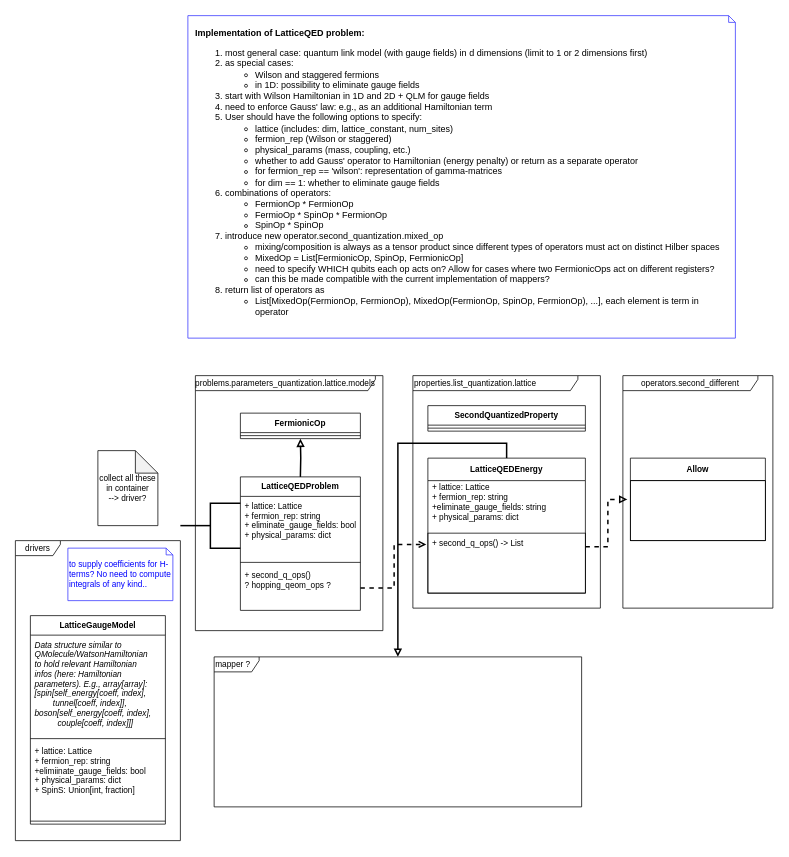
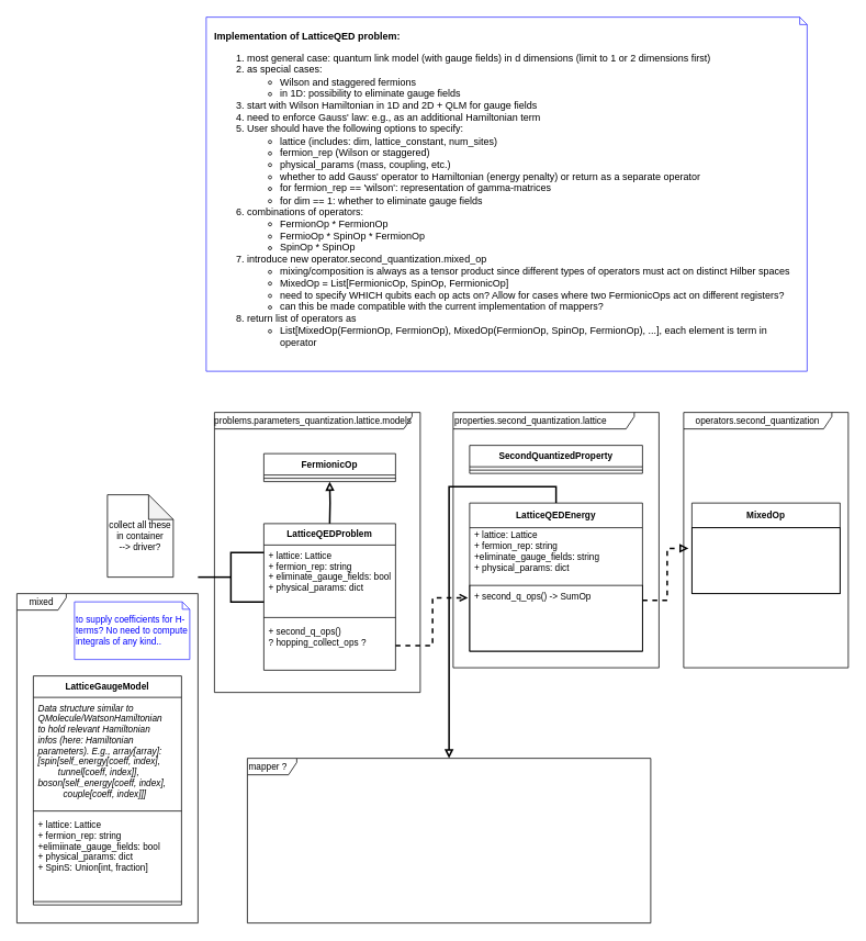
- <mxCell id="2" value="&lt;font style=&quot;font-size: 11px&quot;&gt;properties&lt;/font&gt;.list_quantization.lattice" style="shape=umlFrame;whiteSpace=wrap;html=1;fontSize=11;align=left;width=220;height=20;" parent="1" vertex="1"><mxGeometry x="550" y="500" width="250" height="310" as="geometry" /></mxCell>
+ <mxCell id="2" value="&lt;font style=&quot;font-size: 11px&quot;&gt;properties&lt;/font&gt;.second_quantization.lattice" style="shape=umlFrame;whiteSpace=wrap;html=1;fontSize=11;align=left;width=220;height=20;" parent="1" vertex="1"><mxGeometry x="550" y="500" width="250" height="310" as="geometry" /></mxCell>
- <mxCell id="29" value="operators.second_different" style="shape=umlFrame;whiteSpace=wrap;html=1;width=180;height=20;fontSize=11;" vertex="1" parent="1"><mxGeometry x="830" y="500" width="200" height="310" as="geometry" /></mxCell>
+ <mxCell id="29" value="operators.second_quantization" style="shape=umlFrame;whiteSpace=wrap;html=1;width=180;height=20;fontSize=11;" vertex="1" parent="1"><mxGeometry x="830" y="500" width="200" height="310" as="geometry" /></mxCell>
- <mxCell id="30" value="Allow" style="swimlane;fontStyle=1;childLayout=stackLayout;horizontal=1;startSize=30;horizontalStack=0;resizeParent=1;resizeParentMax=0;resizeLast=0;collapsible=1;marginBottom=0;fontSize=11;" vertex="1" parent="1"><mxGeometry x="840" y="610" width="180" height="110" as="geometry" /></mxCell>
+ <mxCell id="30" value="MixedOp" style="swimlane;fontStyle=1;childLayout=stackLayout;horizontal=1;startSize=30;horizontalStack=0;resizeParent=1;resizeParentMax=0;resizeLast=0;collapsible=1;marginBottom=0;fontSize=11;" vertex="1" parent="1"><mxGeometry x="840" y="610" width="180" height="110" as="geometry" /></mxCell>
- <mxCell id="26" value="+ second_q_ops() -&gt; List" style="text;strokeColor=default;fillColor=none;align=left;verticalAlign=top;spacingLeft=4;spacingRight=4;overflow=hidden;points=[[0,0.5],[1,0.5]];portConstraint=eastwest;rotatable=0;fontSize=11;labelPosition=center;verticalLabelPosition=middle;" vertex="1" parent="24"><mxGeometry y="100" width="210" height="80" as="geometry" /></mxCell>
+ <mxCell id="26" value="+ second_q_ops() -&gt; SumOp" style="text;strokeColor=default;fillColor=none;align=left;verticalAlign=top;spacingLeft=4;spacingRight=4;overflow=hidden;points=[[0,0.5],[1,0.5]];portConstraint=eastwest;rotatable=0;fontSize=11;labelPosition=center;verticalLabelPosition=middle;" vertex="1" parent="24"><mxGeometry y="100" width="210" height="80" as="geometry" /></mxCell>
- <mxCell id="3" value="drivers" style="shape=umlFrame;whiteSpace=wrap;html=1;width=60;height=20;fontSize=11;" parent="1" vertex="1"><mxGeometry x="20" y="720" width="220" height="400" as="geometry" /></mxCell>
+ <mxCell id="3" value="mixed" style="shape=umlFrame;whiteSpace=wrap;html=1;width=60;height=20;fontSize=11;" parent="1" vertex="1"><mxGeometry x="20" y="720" width="220" height="400" as="geometry" /></mxCell>
- <mxCell id="11" value="+ second_q_ops()&#10;? hopping_qeom_ops ?" style="text;strokeColor=none;fillColor=none;align=left;verticalAlign=top;spacingLeft=4;spacingRight=4;overflow=hidden;rotatable=0;points=[[0,0.5],[1,0.5]];portConstraint=eastwest;fontSize=11;" parent="8" vertex="1"><mxGeometry y="118" width="160" height="60" as="geometry" /></mxCell>
+ <mxCell id="11" value="+ second_q_ops()&#10;? hopping_collect_ops ?" style="text;strokeColor=none;fillColor=none;align=left;verticalAlign=top;spacingLeft=4;spacingRight=4;overflow=hidden;rotatable=0;points=[[0,0.5],[1,0.5]];portConstraint=eastwest;fontSize=11;" parent="8" vertex="1"><mxGeometry y="118" width="160" height="60" as="geometry" /></mxCell>
- <mxCell id="23" value="mapper ?" style="shape=umlFrame;whiteSpace=wrap;html=1;fontSize=11;strokeColor=#000000;align=left;width=60;height=20;" parent="1" vertex="1"><mxGeometry x="285" y="875" width="490" height="200" as="geometry" /></mxCell>
+ <mxCell id="23" value="mapper ?" style="shape=umlFrame;whiteSpace=wrap;html=1;fontSize=11;strokeColor=#000000;align=left;width=60;height=20;" parent="1" vertex="1"><mxGeometry x="300" y="920" width="490" height="200" as="geometry" /></mxCell>
